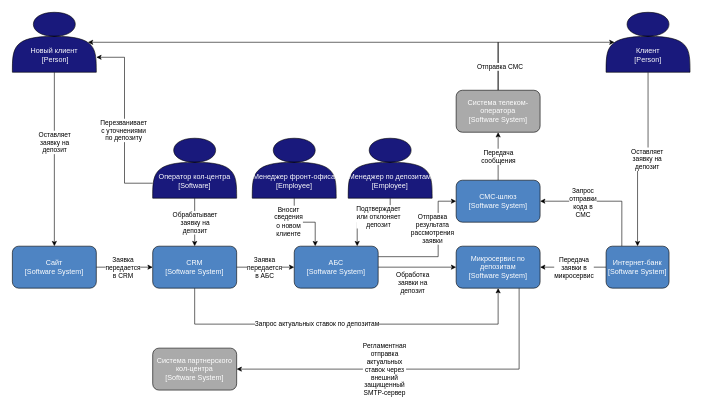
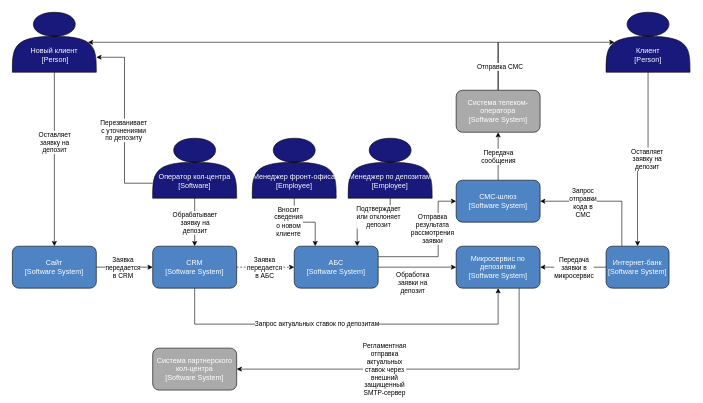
- <mxCell id="32" style="edgeStyle=orthogonalEdgeStyle;rounded=0;orthogonalLoop=1;jettySize=auto;html=1;exitX=1;exitY=0.5;exitDx=0;exitDy=0;entryX=0;entryY=0.5;entryDx=0;entryDy=0;" parent="1" source="36" target="31" edge="1"><mxGeometry relative="1" as="geometry" /></mxCell>
+ <mxCell id="32" style="edgeStyle=orthogonalEdgeStyle;rounded=0;orthogonalLoop=1;jettySize=auto;html=1;exitX=1;exitY=0.5;exitDx=0;exitDy=0;entryX=0;entryY=0.5;entryDx=0;entryDy=0;dashed=1;" parent="1" source="36" target="31" edge="1"><mxGeometry relative="1" as="geometry" /></mxCell>
